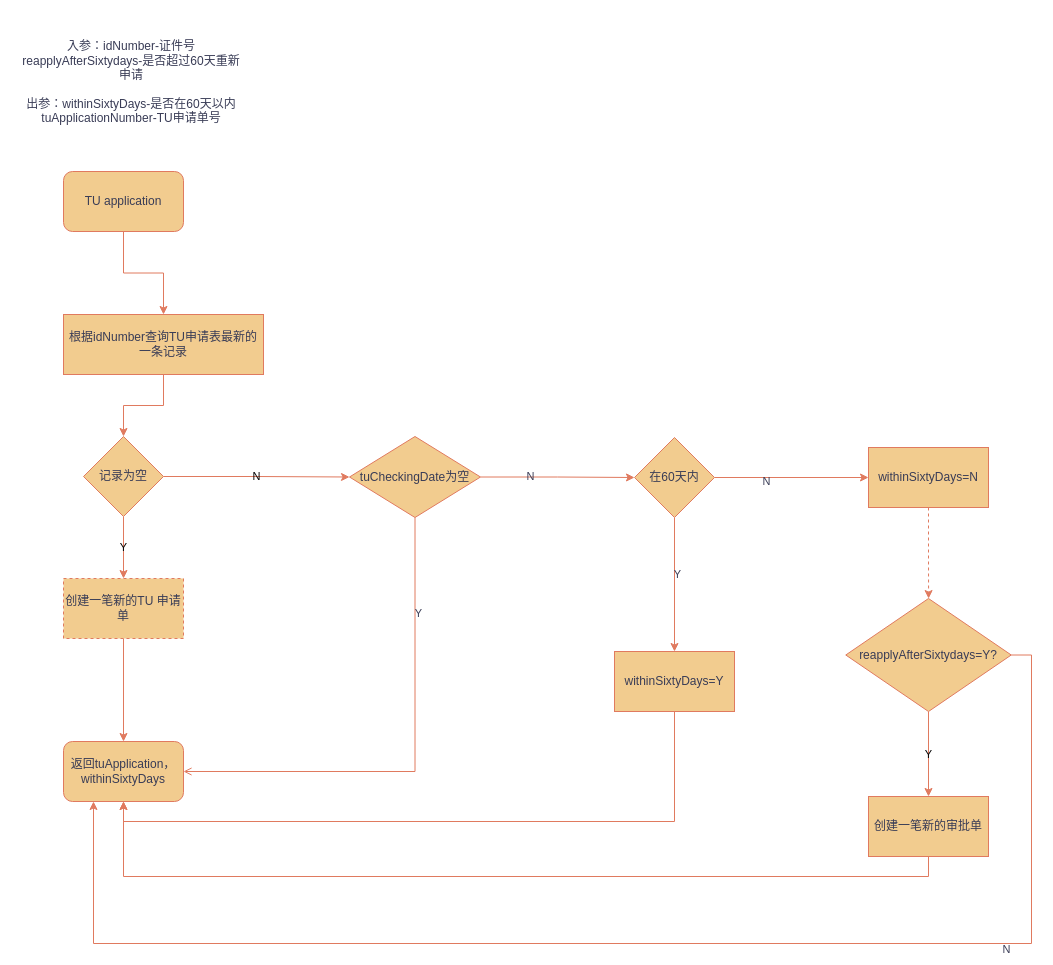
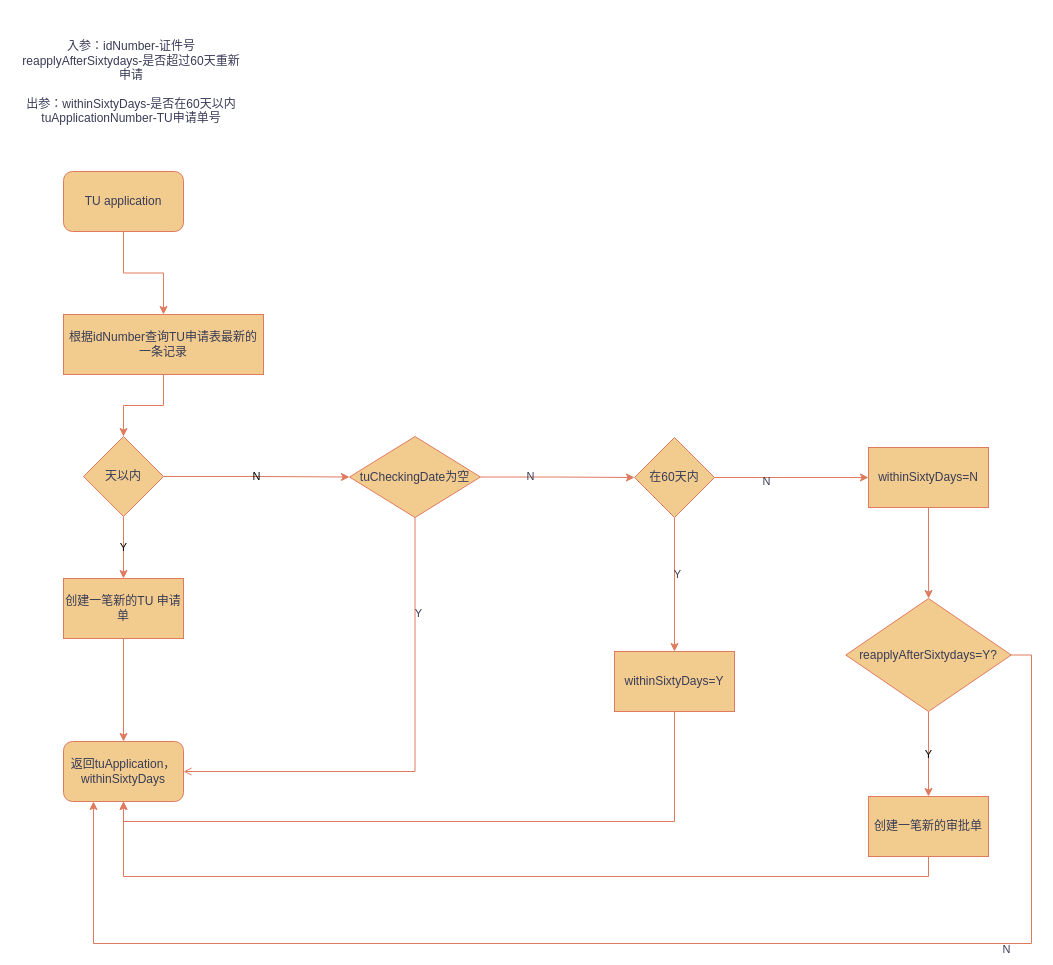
- <mxCell id="9" value="记录为空" style="rhombus;whiteSpace=wrap;html=1;labelBackgroundColor=none;fillColor=#F2CC8F;strokeColor=#E07A5F;fontColor=#393C56;" vertex="1" parent="1"><mxGeometry x="83" y="436" width="80" height="80" as="geometry" /></mxCell>
+ <mxCell id="9" value="天以内" style="rhombus;whiteSpace=wrap;html=1;labelBackgroundColor=none;fillColor=#F2CC8F;strokeColor=#E07A5F;fontColor=#393C56;" vertex="1" parent="1"><mxGeometry x="83" y="436" width="80" height="80" as="geometry" /></mxCell>
- <mxCell id="25" value="" style="edgeStyle=orthogonalEdgeStyle;rounded=0;orthogonalLoop=1;jettySize=auto;html=1;labelBackgroundColor=none;strokeColor=#E07A5F;fontColor=default;dashed=1;" edge="1" parent="1" source="26" target="30"><mxGeometry relative="1" as="geometry" /></mxCell>
+ <mxCell id="25" value="" style="edgeStyle=orthogonalEdgeStyle;rounded=0;orthogonalLoop=1;jettySize=auto;html=1;labelBackgroundColor=none;strokeColor=#E07A5F;fontColor=default;" edge="1" parent="1" source="26" target="30"><mxGeometry relative="1" as="geometry" /></mxCell>
- <mxCell id="11" value="创建一笔新的TU 申请单" style="rounded=0;whiteSpace=wrap;html=1;labelBackgroundColor=none;fillColor=#F2CC8F;strokeColor=#E07A5F;fontColor=#393C56;dashed=1;" vertex="1" parent="1"><mxGeometry x="63" y="578" width="120" height="60" as="geometry" /></mxCell>
+ <mxCell id="11" value="创建一笔新的TU 申请单" style="rounded=0;whiteSpace=wrap;html=1;labelBackgroundColor=none;fillColor=#F2CC8F;strokeColor=#E07A5F;fontColor=#393C56;" vertex="1" parent="1"><mxGeometry x="63" y="578" width="120" height="60" as="geometry" /></mxCell>
